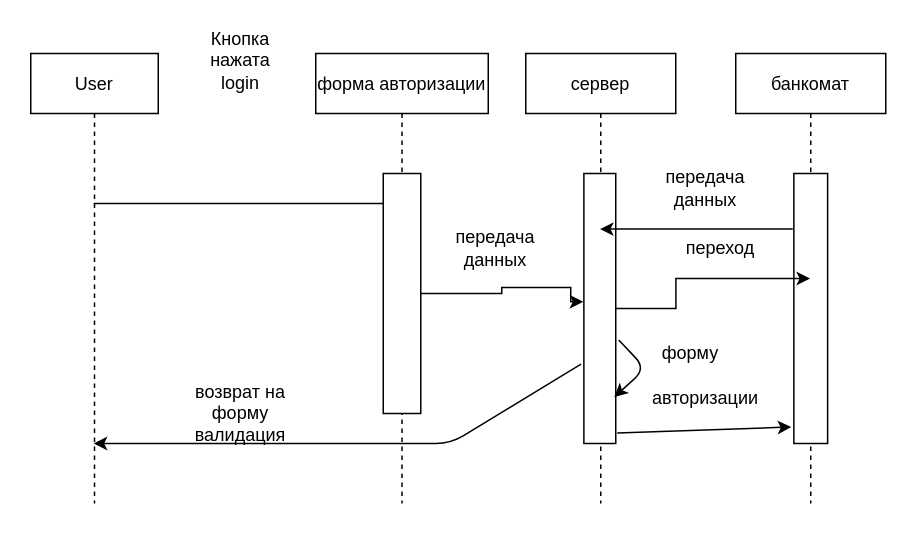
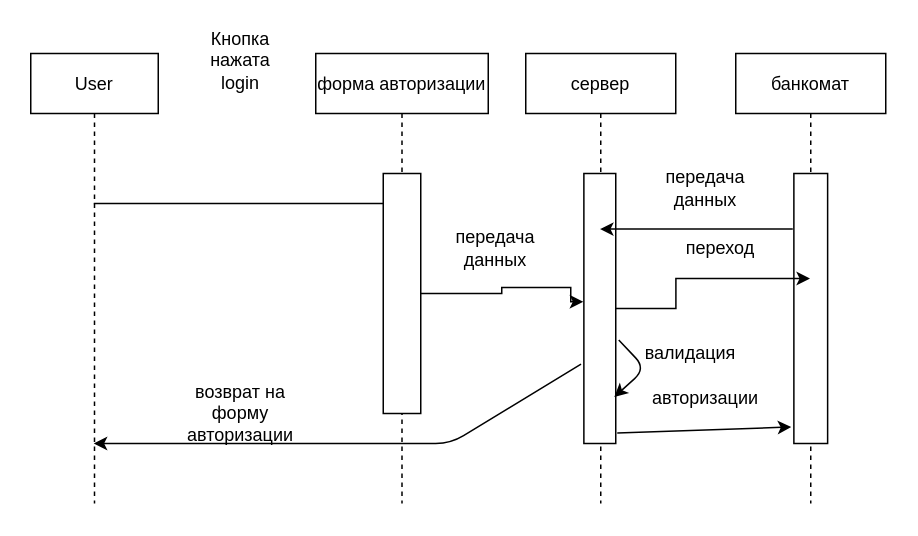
- <mxCell id="18" value="форму" style="text;html=1;strokeColor=none;fillColor=none;align=center;verticalAlign=middle;whiteSpace=wrap;rounded=0;" vertex="1" parent="1"><mxGeometry x="430" y="215" width="60" height="40" as="geometry" /></mxCell>
+ <mxCell id="18" value="валидация" style="text;html=1;strokeColor=none;fillColor=none;align=center;verticalAlign=middle;whiteSpace=wrap;rounded=0;" vertex="1" parent="1"><mxGeometry x="430" y="215" width="60" height="40" as="geometry" /></mxCell>
- <mxCell id="12" value="возврат на форму валидация" style="text;html=1;strokeColor=none;fillColor=none;align=center;verticalAlign=middle;whiteSpace=wrap;rounded=0;" vertex="1" parent="1"><mxGeometry x="130" y="255" width="60" height="40" as="geometry" /></mxCell>
+ <mxCell id="12" value="возврат на форму авторизации" style="text;html=1;strokeColor=none;fillColor=none;align=center;verticalAlign=middle;whiteSpace=wrap;rounded=0;" vertex="1" parent="1"><mxGeometry x="130" y="255" width="60" height="40" as="geometry" /></mxCell>
